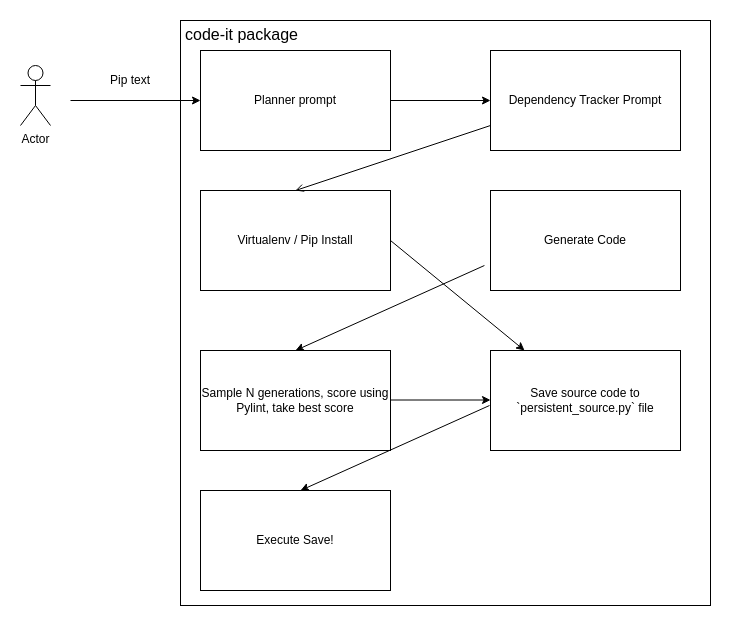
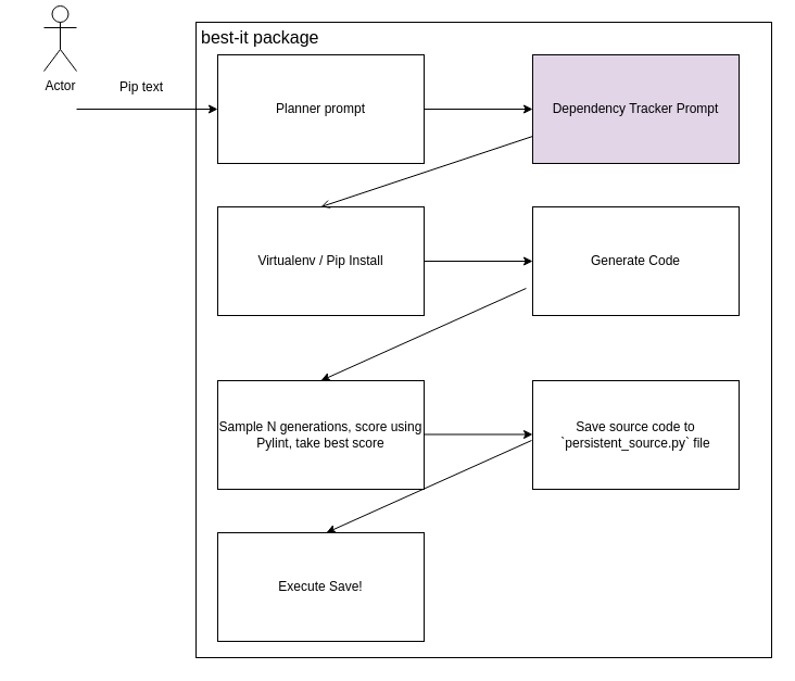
- <mxCell id="19" value="&lt;font style=&quot;font-size: 16px;&quot;&gt;code-it package&lt;/font&gt;" style="text;html=1;strokeColor=none;fillColor=none;spacing=5;spacingTop=-20;whiteSpace=wrap;overflow=hidden;rounded=0;" vertex="1" parent="1"><mxGeometry x="180" y="35" width="190" height="120" as="geometry" /></mxCell>
+ <mxCell id="19" value="&lt;font style=&quot;font-size: 16px;&quot;&gt;best-it package&lt;/font&gt;" style="text;html=1;strokeColor=none;fillColor=none;spacing=5;spacingTop=-20;whiteSpace=wrap;overflow=hidden;rounded=0;" vertex="1" parent="1"><mxGeometry x="180" y="35" width="190" height="120" as="geometry" /></mxCell>
- <mxCell id="4" value="Actor" style="shape=umlActor;verticalLabelPosition=bottom;verticalAlign=top;html=1;outlineConnect=0;" vertex="1" parent="1"><mxGeometry x="20" y="65" width="30" height="60" as="geometry" /></mxCell>
+ <mxCell id="4" value="Actor" style="shape=umlActor;verticalLabelPosition=bottom;verticalAlign=top;html=1;outlineConnect=0;" vertex="1" parent="1"><mxGeometry x="40" y="5" width="30" height="60" as="geometry" /></mxCell>
- <mxCell id="7" value="Dependency Tracker Prompt" style="rounded=0;whiteSpace=wrap;html=1;" vertex="1" parent="1"><mxGeometry x="490" y="50" width="190" height="100" as="geometry" /></mxCell>
+ <mxCell id="7" value="Dependency Tracker Prompt" style="rounded=0;whiteSpace=wrap;html=1;fillColor=#e1d5e7;" vertex="1" parent="1"><mxGeometry x="490" y="50" width="190" height="100" as="geometry" /></mxCell>
- <mxCell id="12" value="" style="endArrow=classic;html=1;rounded=0;exitX=1;exitY=0.5;exitDx=0;exitDy=0;" edge="1" parent="1" source="9" target="14"><mxGeometry width="50" height="50" relative="1" as="geometry"><mxPoint x="310" y="360" as="sourcePoint" /><mxPoint x="360" y="310" as="targetPoint" /></mxGeometry></mxCell>
+ <mxCell id="12" value="" style="endArrow=classic;html=1;rounded=0;entryX=0;entryY=0.5;entryDx=0;entryDy=0;exitX=1;exitY=0.5;exitDx=0;exitDy=0;" edge="1" parent="1" source="9" target="11"><mxGeometry width="50" height="50" relative="1" as="geometry"><mxPoint x="310" y="360" as="sourcePoint" /><mxPoint x="360" y="310" as="targetPoint" /></mxGeometry></mxCell>
